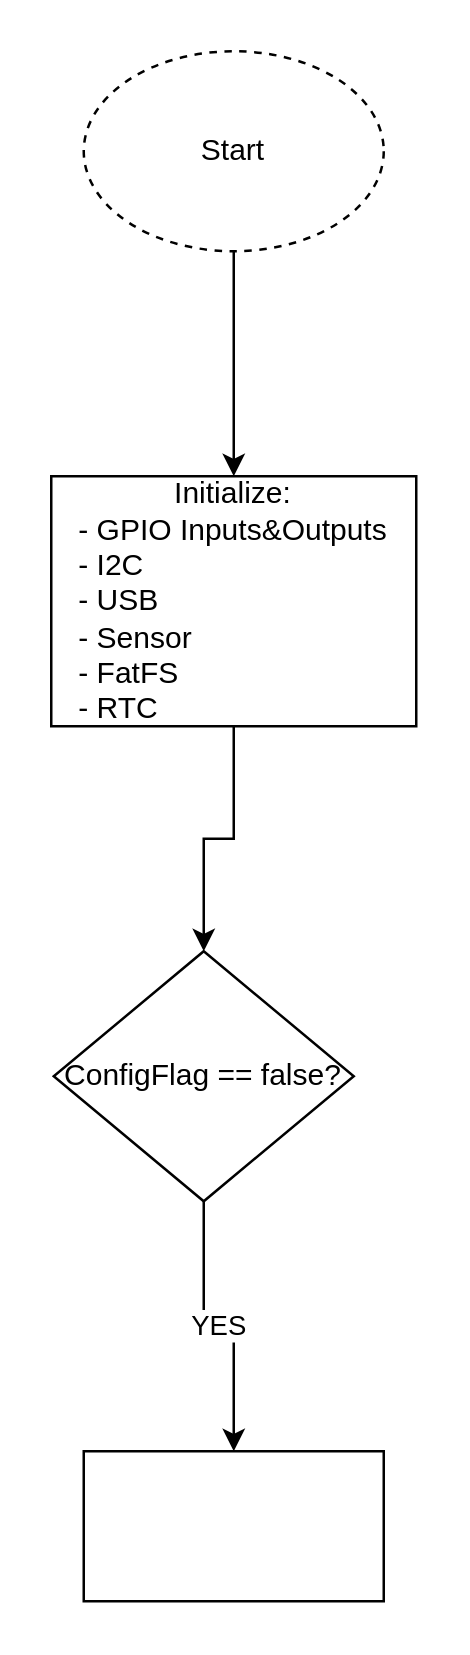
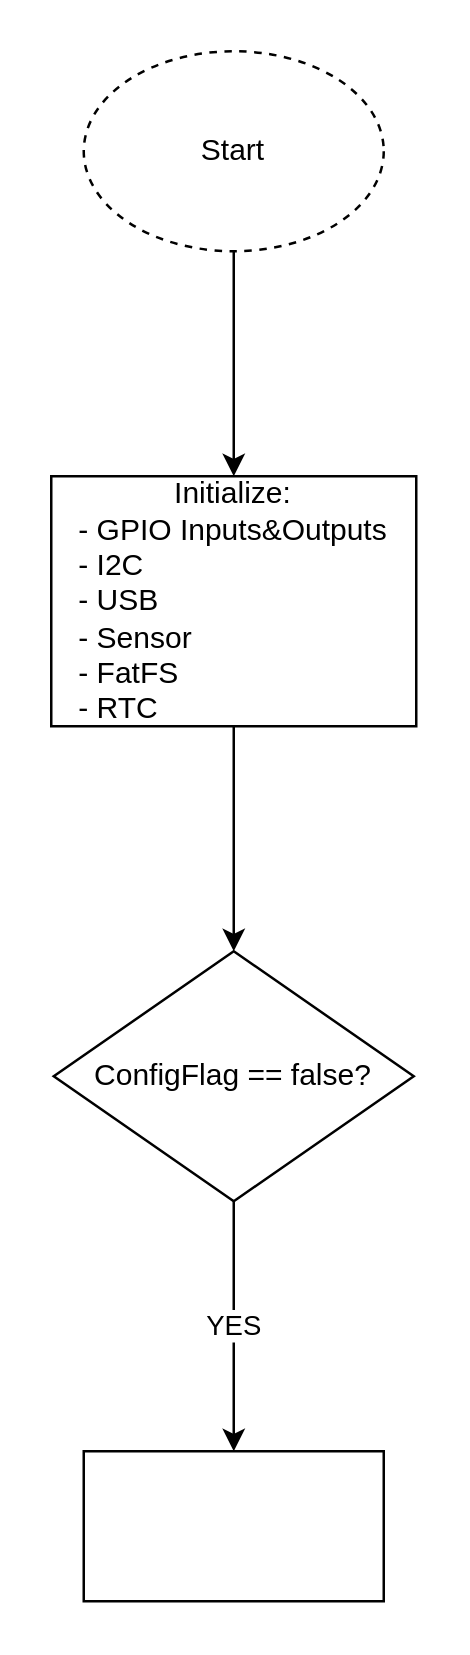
- <mxCell id="7" value="ConfigFlag == false?" style="rhombus;whiteSpace=wrap;html=1;" vertex="1" parent="1"><mxGeometry x="21" y="380" width="120" height="100" as="geometry" /></mxCell>
+ <mxCell id="7" value="ConfigFlag == false?" style="rhombus;whiteSpace=wrap;html=1;" vertex="1" parent="1"><mxGeometry x="21" y="380" width="144" height="100" as="geometry" /></mxCell>
